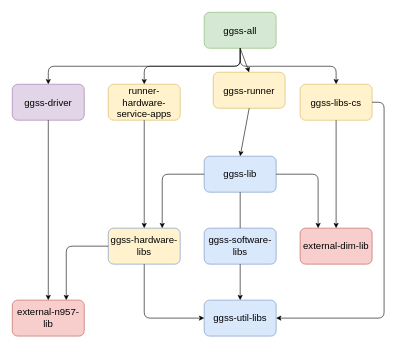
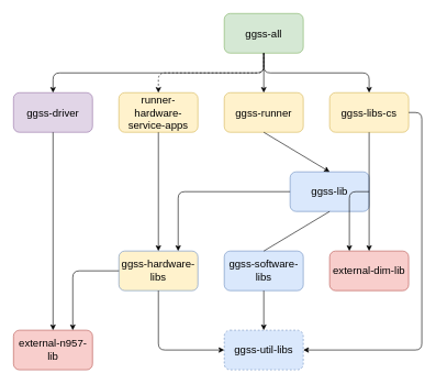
- <mxCell id="16" value="" style="endArrow=classic;html=1;exitX=0.5;exitY=1;exitDx=0;exitDy=0;entryX=0.5;entryY=0;entryDx=0;entryDy=0;fontSize=16;" edge="1" parent="1" source="5" target="3"><mxGeometry width="50" height="50" relative="1" as="geometry"><mxPoint x="360" y="410" as="sourcePoint" /><mxPoint x="410" y="360" as="targetPoint" /><Array as="points"><mxPoint x="400" y="110" /><mxPoint x="240" y="110" /></Array></mxGeometry></mxCell>
+ <mxCell id="16" value="" style="endArrow=classic;html=1;exitX=0.5;exitY=1;exitDx=0;exitDy=0;entryX=0.5;entryY=0;entryDx=0;entryDy=0;fontSize=16;dashed=1;" edge="1" parent="1" source="5" target="3"><mxGeometry width="50" height="50" relative="1" as="geometry"><mxPoint x="360" y="410" as="sourcePoint" /><mxPoint x="410" y="360" as="targetPoint" /><Array as="points"><mxPoint x="400" y="110" /><mxPoint x="240" y="110" /></Array></mxGeometry></mxCell>
- <mxCell id="6" value="ggss-runner" style="rounded=1;whiteSpace=wrap;html=1;fontSize=16;fillColor=#fff2cc;strokeColor=#d6b656;" vertex="1" parent="1"><mxGeometry x="355" y="120" width="120" height="60" as="geometry" /></mxCell>
+ <mxCell id="6" value="ggss-runner" style="rounded=1;whiteSpace=wrap;html=1;fontSize=16;fillColor=#fff2cc;strokeColor=#d6b656;" vertex="1" parent="1"><mxGeometry x="340" y="140" width="120" height="60" as="geometry" /></mxCell>
- <mxCell id="8" value="ggss-lib" style="rounded=1;whiteSpace=wrap;html=1;fontSize=16;fillColor=#dae8fc;strokeColor=#6c8ebf;" vertex="1" parent="1"><mxGeometry x="340" y="260" width="120" height="60" as="geometry" /></mxCell>
+ <mxCell id="8" value="ggss-lib" style="rounded=1;whiteSpace=wrap;html=1;fontSize=16;fillColor=#dae8fc;strokeColor=#6c8ebf;" vertex="1" parent="1"><mxGeometry x="440" y="260" width="120" height="60" as="geometry" /></mxCell>
- <mxCell id="10" value="ggss-util-libs" style="rounded=1;whiteSpace=wrap;html=1;fontSize=16;fillColor=#dae8fc;strokeColor=#6c8ebf;" vertex="1" parent="1"><mxGeometry x="340" y="500" width="120" height="60" as="geometry" /></mxCell>
+ <mxCell id="10" value="ggss-util-libs" style="rounded=1;whiteSpace=wrap;html=1;fontSize=16;fillColor=#dae8fc;strokeColor=#6c8ebf;dashed=1;" vertex="1" parent="1"><mxGeometry x="340" y="500" width="120" height="60" as="geometry" /></mxCell>
